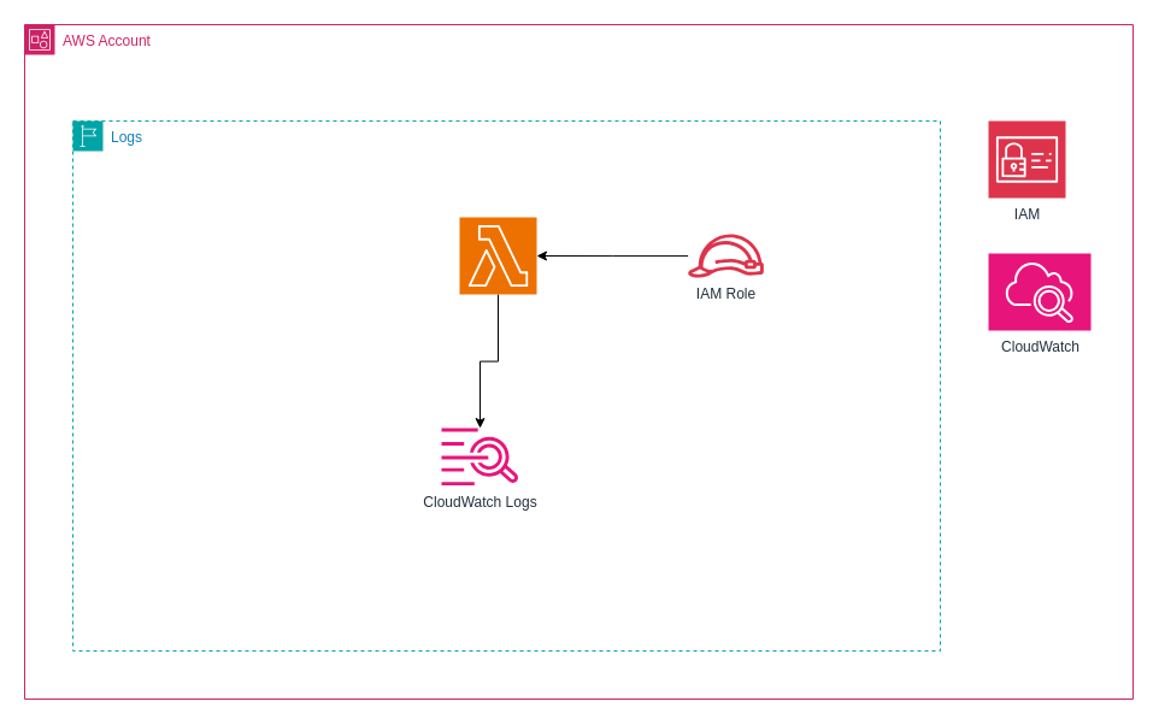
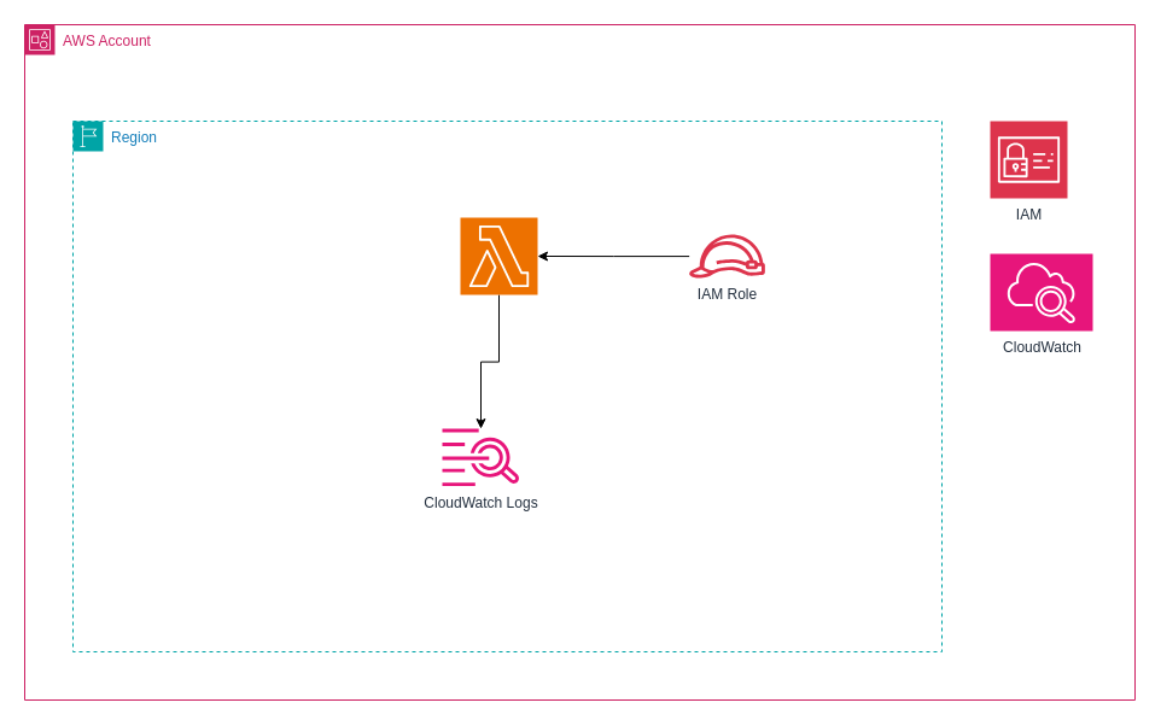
- <mxCell id="3" value="Logs" style="points=[[0,0],[0.25,0],[0.5,0],[0.75,0],[1,0],[1,0.25],[1,0.5],[1,0.75],[1,1],[0.75,1],[0.5,1],[0.25,1],[0,1],[0,0.75],[0,0.5],[0,0.25]];outlineConnect=0;gradientColor=none;html=1;whiteSpace=wrap;fontSize=12;fontStyle=0;container=1;pointerEvents=0;collapsible=0;recursiveResize=0;shape=mxgraph.aws4.group;grIcon=mxgraph.aws4.group_region;strokeColor=#00A4A6;fillColor=none;verticalAlign=top;align=left;spacingLeft=30;fontColor=#147EBA;dashed=1;" vertex="1" parent="2"><mxGeometry x="40" y="80" width="720" height="440" as="geometry" /></mxCell>
+ <mxCell id="3" value="Region" style="points=[[0,0],[0.25,0],[0.5,0],[0.75,0],[1,0],[1,0.25],[1,0.5],[1,0.75],[1,1],[0.75,1],[0.5,1],[0.25,1],[0,1],[0,0.75],[0,0.5],[0,0.25]];outlineConnect=0;gradientColor=none;html=1;whiteSpace=wrap;fontSize=12;fontStyle=0;container=1;pointerEvents=0;collapsible=0;recursiveResize=0;shape=mxgraph.aws4.group;grIcon=mxgraph.aws4.group_region;strokeColor=#00A4A6;fillColor=none;verticalAlign=top;align=left;spacingLeft=30;fontColor=#147EBA;dashed=1;" vertex="1" parent="2"><mxGeometry x="40" y="80" width="720" height="440" as="geometry" /></mxCell>
